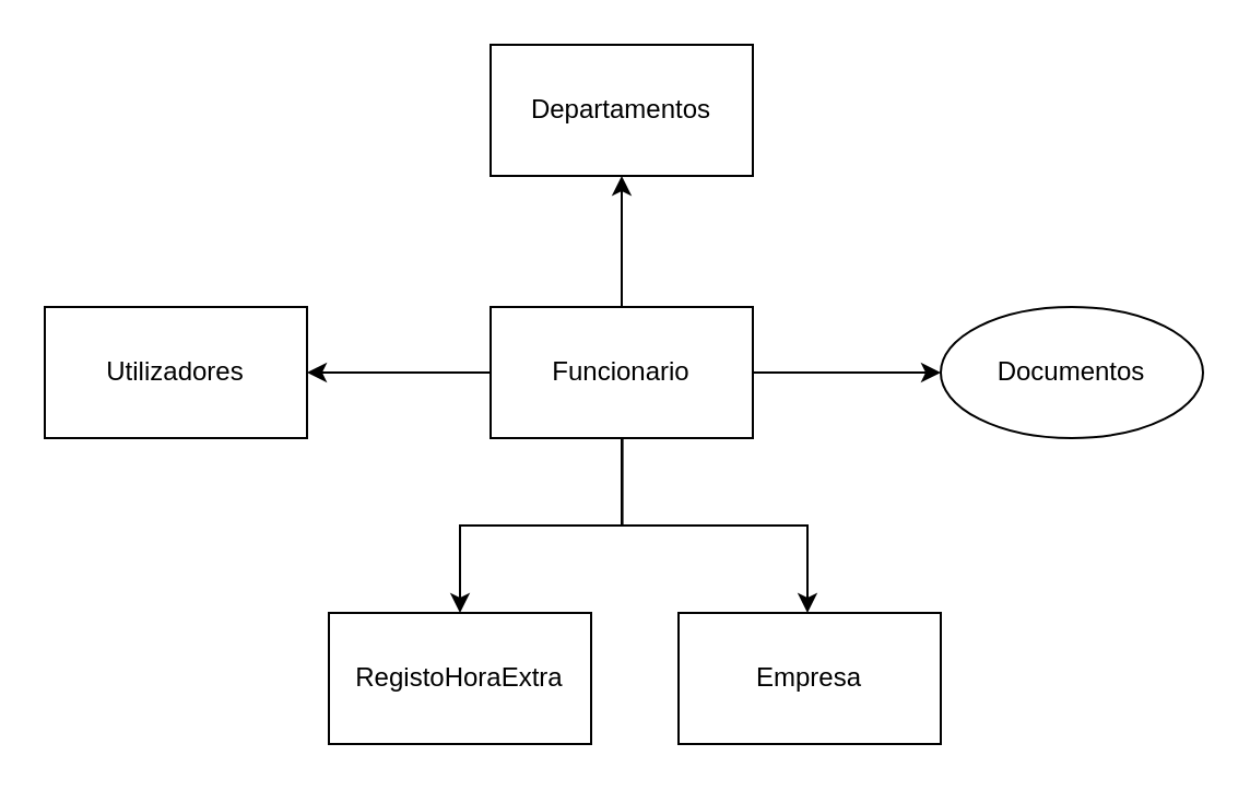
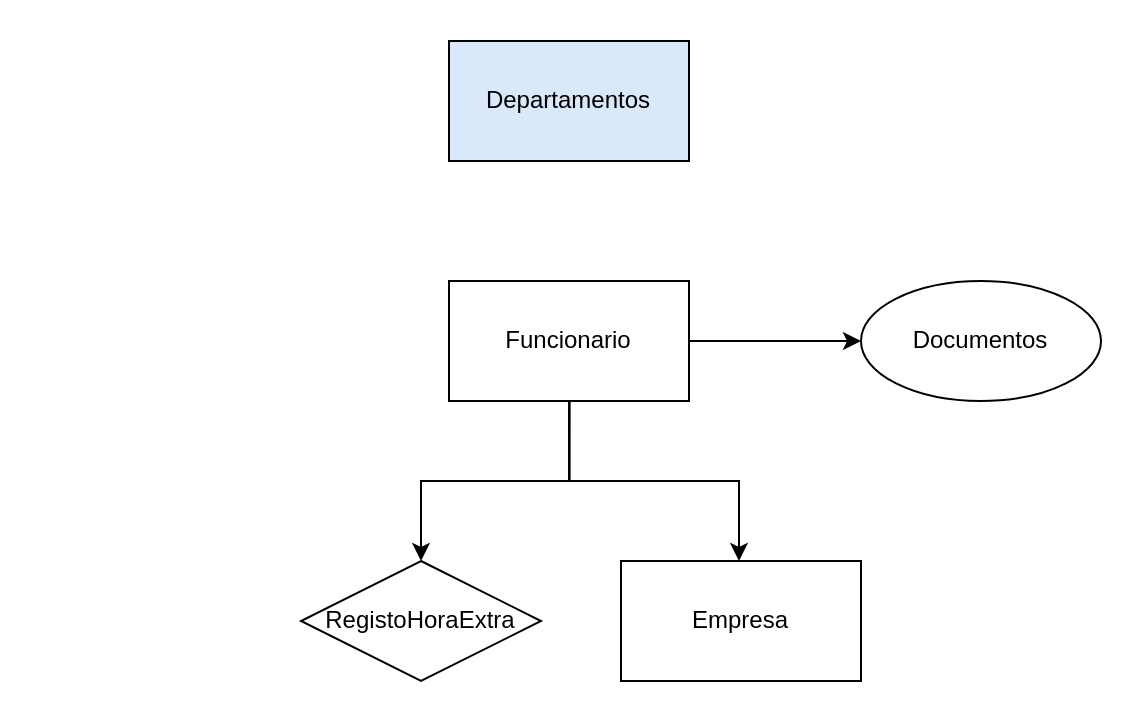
- <mxCell id="2" value="Departamentos" style="rounded=0;whiteSpace=wrap;html=1;" parent="1" vertex="1"><mxGeometry x="224" y="20" width="120" height="60" as="geometry" /></mxCell>
+ <mxCell id="2" value="Departamentos" style="rounded=0;whiteSpace=wrap;html=1;fillColor=#dae8fc;" parent="1" vertex="1"><mxGeometry x="224" y="20" width="120" height="60" as="geometry" /></mxCell>
- <mxCell id="3" value="" style="edgeStyle=orthogonalEdgeStyle;rounded=0;orthogonalLoop=1;jettySize=auto;html=1;" parent="1" source="7" target="2" edge="1"><mxGeometry relative="1" as="geometry" /></mxCell>
- <mxCell id="8" value="Utilizadores" style="rounded=0;whiteSpace=wrap;html=1;" parent="1" vertex="1"><mxGeometry x="20" y="140" width="120" height="60" as="geometry" /></mxCell>
- <mxCell id="5" value="" style="edgeStyle=orthogonalEdgeStyle;rounded=0;orthogonalLoop=1;jettySize=auto;html=1;" parent="1" source="7" target="8" edge="1"><mxGeometry relative="1" as="geometry" /></mxCell>
- <mxCell id="9" value="RegistoHoraExtra" style="rounded=0;whiteSpace=wrap;html=1;" parent="1" vertex="1"><mxGeometry x="150" y="280" width="120" height="60" as="geometry" /></mxCell>
+ <mxCell id="9" value="RegistoHoraExtra" style="rhombus;whiteSpace=wrap;html=1;" parent="1" vertex="1"><mxGeometry x="150" y="280" width="120" height="60" as="geometry" /></mxCell>
